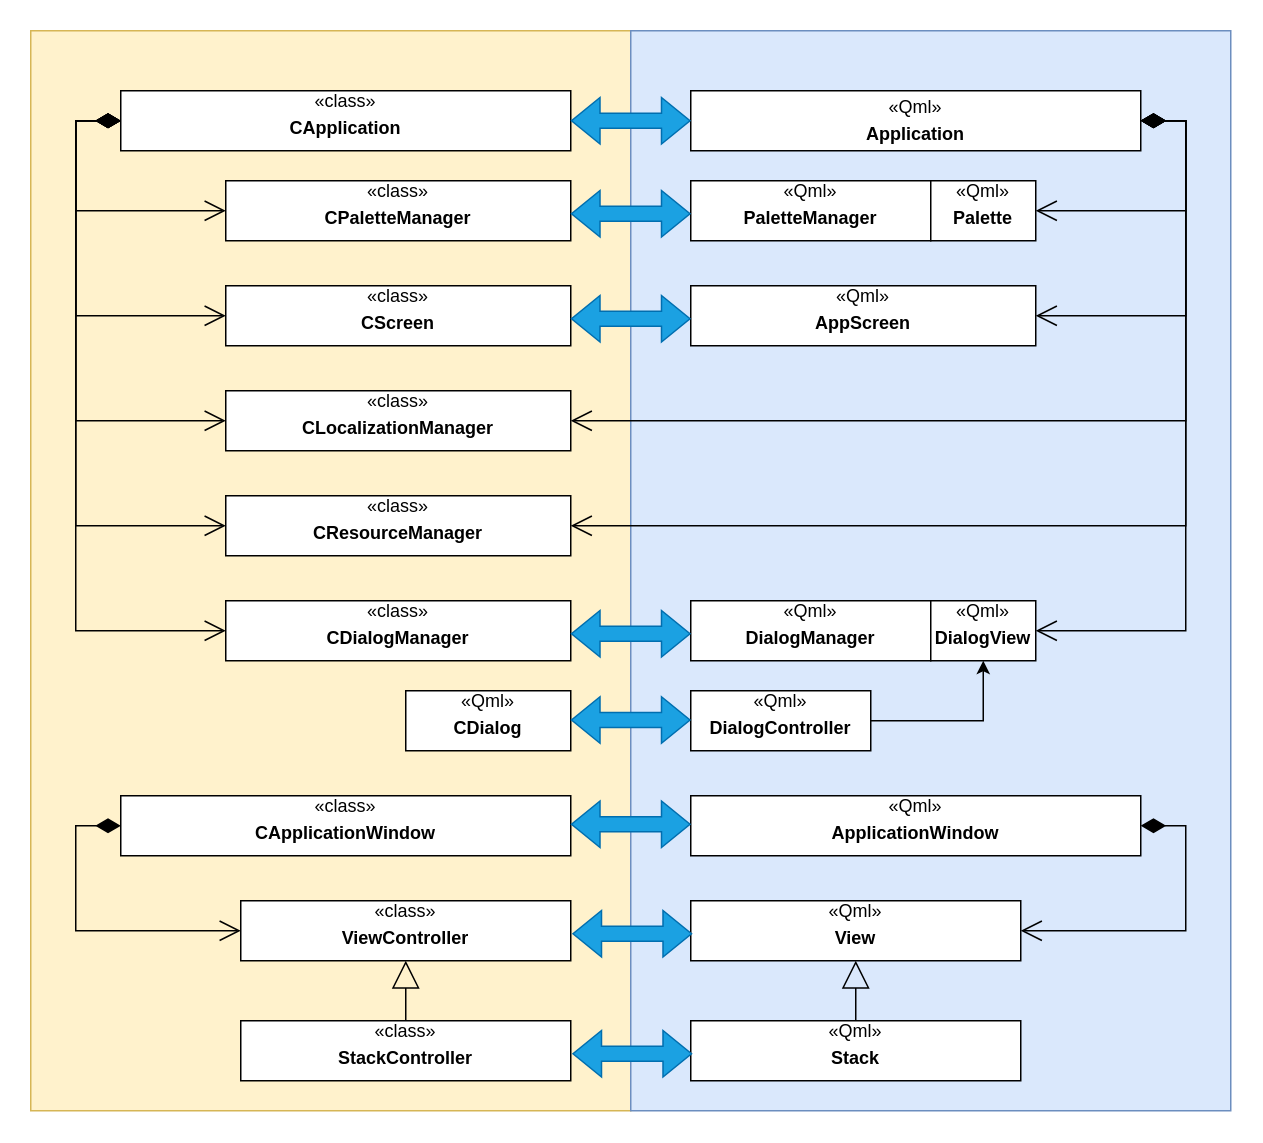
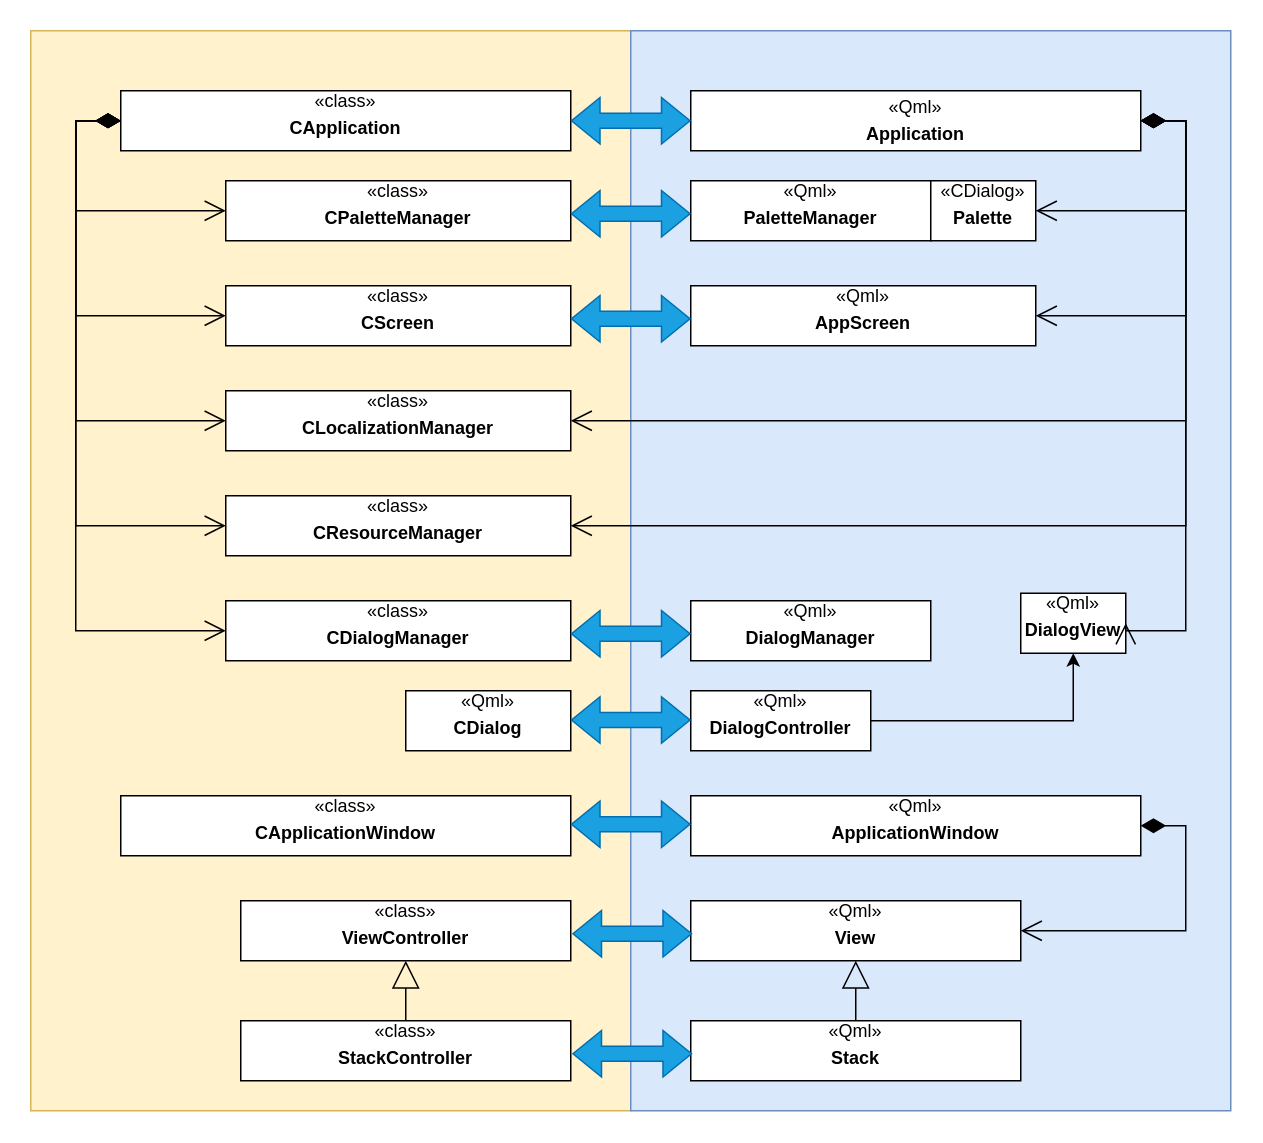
- <mxCell id="23" value="«Qml»&lt;p style=&quot;margin: 4px 0px 0px;&quot;&gt;&lt;b&gt;Palette&lt;/b&gt;&lt;/p&gt;&lt;div style=&quot;height:2px;&quot;&gt;&lt;br&gt;&lt;/div&gt;" style="verticalAlign=top;align=center;overflow=fill;fontSize=12;fontFamily=Helvetica;html=1;" vertex="1" parent="1"><mxGeometry x="620" y="120" width="70" height="40" as="geometry" /></mxCell>
+ <mxCell id="23" value="«CDialog»&lt;p style=&quot;margin: 4px 0px 0px;&quot;&gt;&lt;b&gt;Palette&lt;/b&gt;&lt;/p&gt;&lt;div style=&quot;height:2px;&quot;&gt;&lt;br&gt;&lt;/div&gt;" style="verticalAlign=top;align=center;overflow=fill;fontSize=12;fontFamily=Helvetica;html=1;" vertex="1" parent="1"><mxGeometry x="620" y="120" width="70" height="40" as="geometry" /></mxCell>
- <mxCell id="24" value="«Qml»&lt;p style=&quot;margin: 4px 0px 0px;&quot;&gt;&lt;b&gt;DialogView&lt;/b&gt;&lt;/p&gt;" style="verticalAlign=top;align=center;overflow=fill;fontSize=12;fontFamily=Helvetica;html=1;" vertex="1" parent="1"><mxGeometry x="620" y="400" width="70" height="40" as="geometry" /></mxCell>
+ <mxCell id="24" value="«Qml»&lt;p style=&quot;margin: 4px 0px 0px;&quot;&gt;&lt;b&gt;DialogView&lt;/b&gt;&lt;/p&gt;" style="verticalAlign=top;align=center;overflow=fill;fontSize=12;fontFamily=Helvetica;html=1;" vertex="1" parent="1"><mxGeometry x="680" y="395" width="70" height="40" as="geometry" /></mxCell>
- <mxCell id="36" value="" style="endArrow=open;html=1;endSize=12;startArrow=diamondThin;startSize=14;startFill=1;edgeStyle=orthogonalEdgeStyle;align=left;verticalAlign=bottom;rounded=0;entryX=0;entryY=0.5;entryDx=0;entryDy=0;exitX=0;exitY=0.5;exitDx=0;exitDy=0;" edge="1" parent="1" source="8" target="13"><mxGeometry x="-1" y="3" relative="1" as="geometry"><mxPoint x="470" y="480" as="sourcePoint" /><mxPoint x="630" y="480" as="targetPoint" /><Array as="points"><mxPoint x="50" y="550" /><mxPoint x="50" y="620" /></Array></mxGeometry></mxCell>
